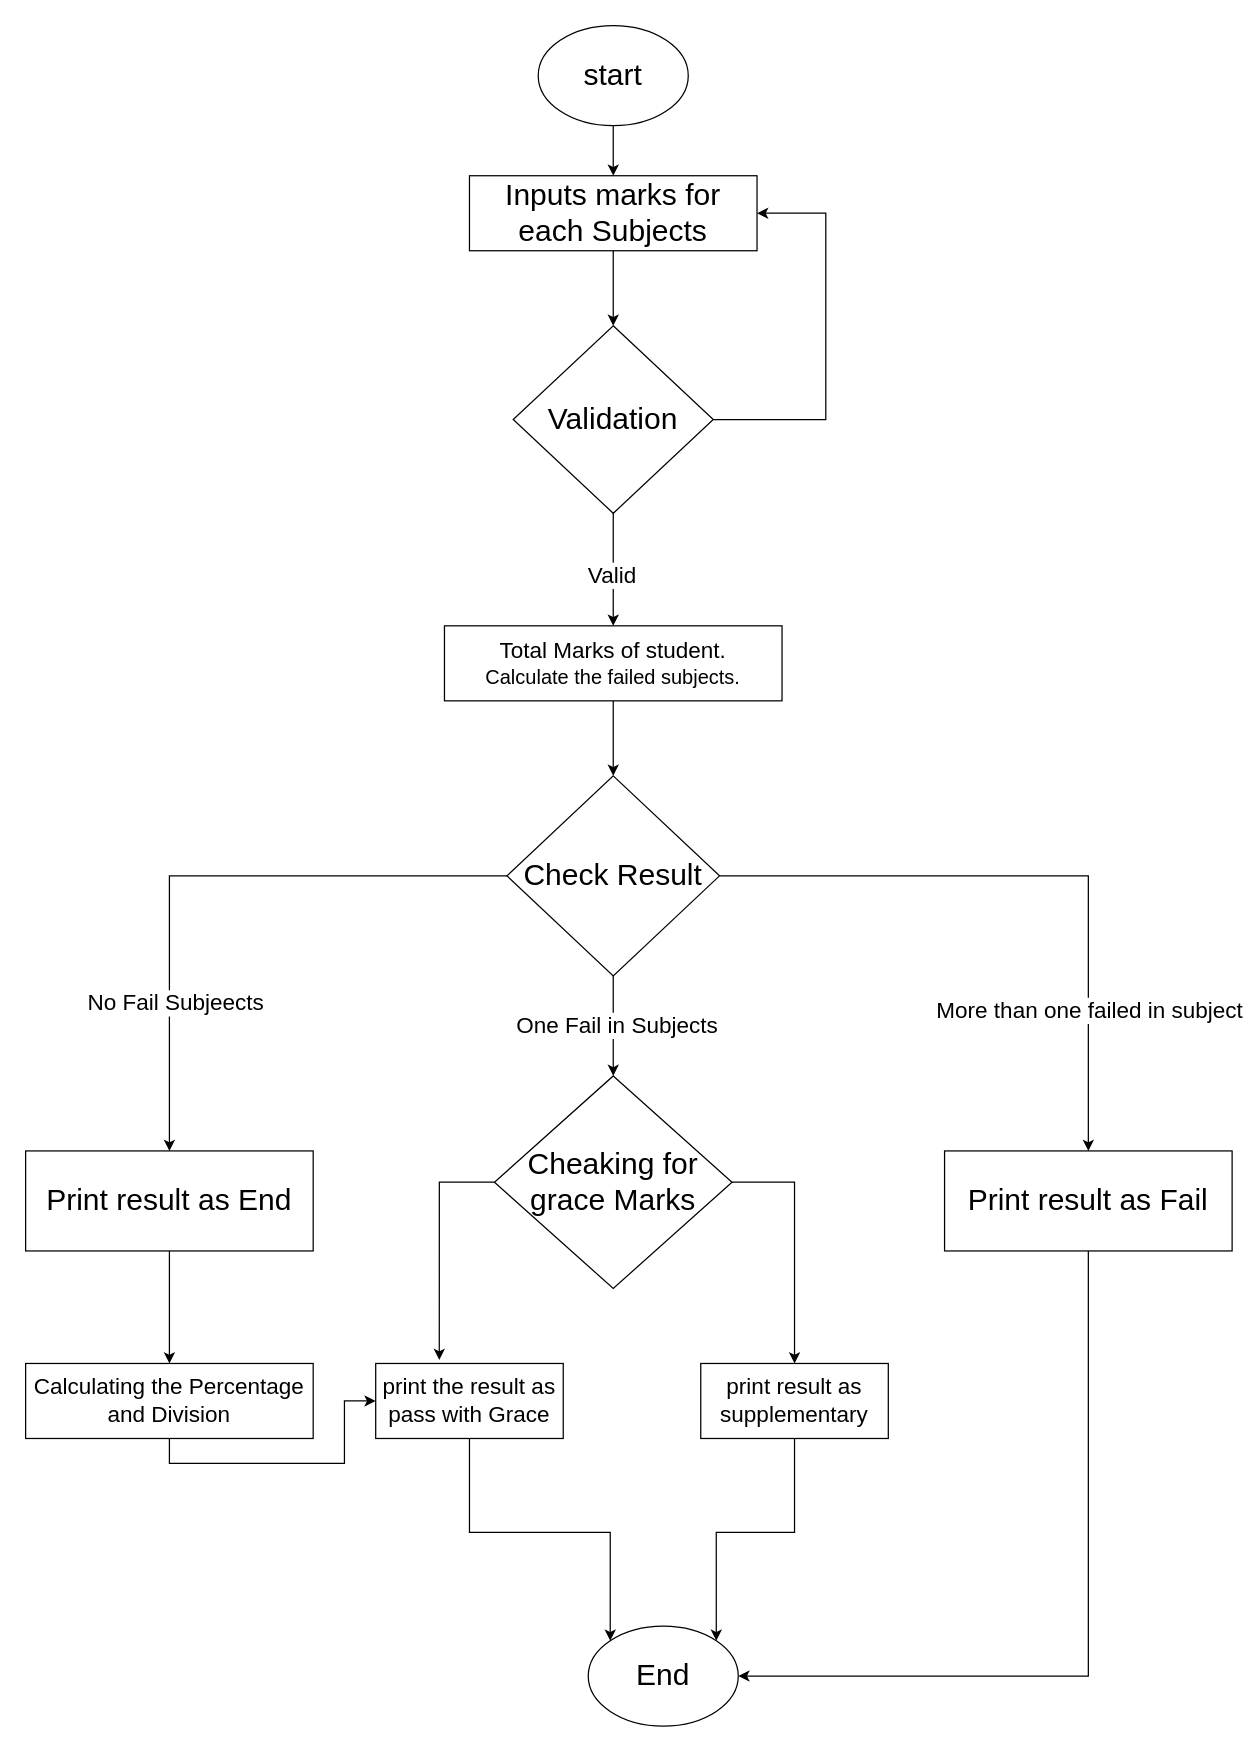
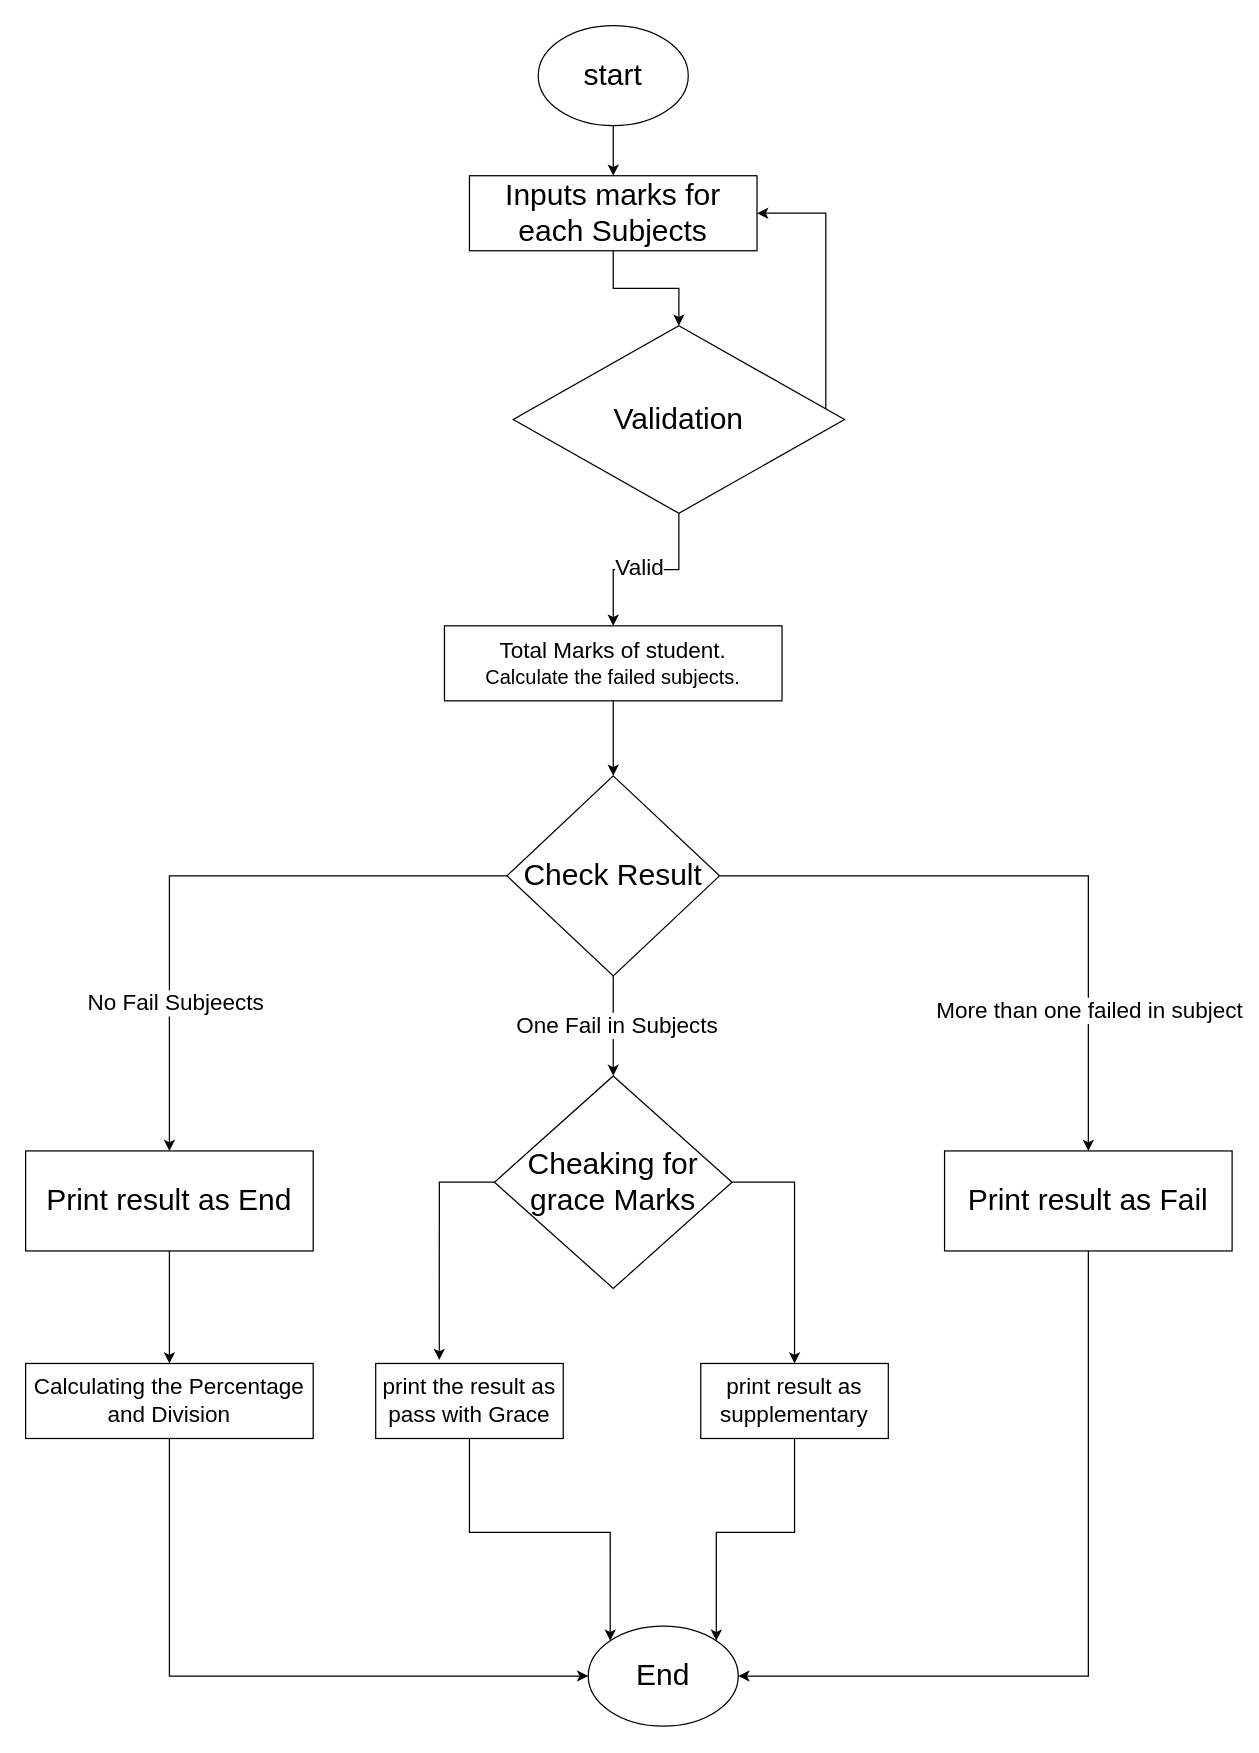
- <mxCell id="9" value="&lt;font style=&quot;font-size: 24px;&quot;&gt;Validation&lt;/font&gt;" style="rhombus;whiteSpace=wrap;html=1;" vertex="1" parent="1"><mxGeometry x="410" y="260" width="160" height="150" as="geometry" /></mxCell>
+ <mxCell id="9" value="&lt;font style=&quot;font-size: 24px;&quot;&gt;Validation&lt;/font&gt;" style="rhombus;whiteSpace=wrap;html=1;" vertex="1" parent="1"><mxGeometry x="410" y="260" width="265" height="150" as="geometry" /></mxCell>
- <mxCell id="25" style="edgeStyle=orthogonalEdgeStyle;rounded=0;orthogonalLoop=1;jettySize=auto;html=1;exitX=0.5;exitY=1;exitDx=0;exitDy=0;" edge="1" parent="1" source="26" target="28"><mxGeometry relative="1" as="geometry"><mxPoint x="460" y="1410" as="targetPoint" /></mxGeometry></mxCell>
+ <mxCell id="25" style="edgeStyle=orthogonalEdgeStyle;rounded=0;orthogonalLoop=1;jettySize=auto;html=1;exitX=0.5;exitY=1;exitDx=0;exitDy=0;entryX=0;entryY=0.5;entryDx=0;entryDy=0;" edge="1" parent="1" source="26" target="32"><mxGeometry relative="1" as="geometry"><mxPoint x="460" y="1410" as="targetPoint" /></mxGeometry></mxCell>
